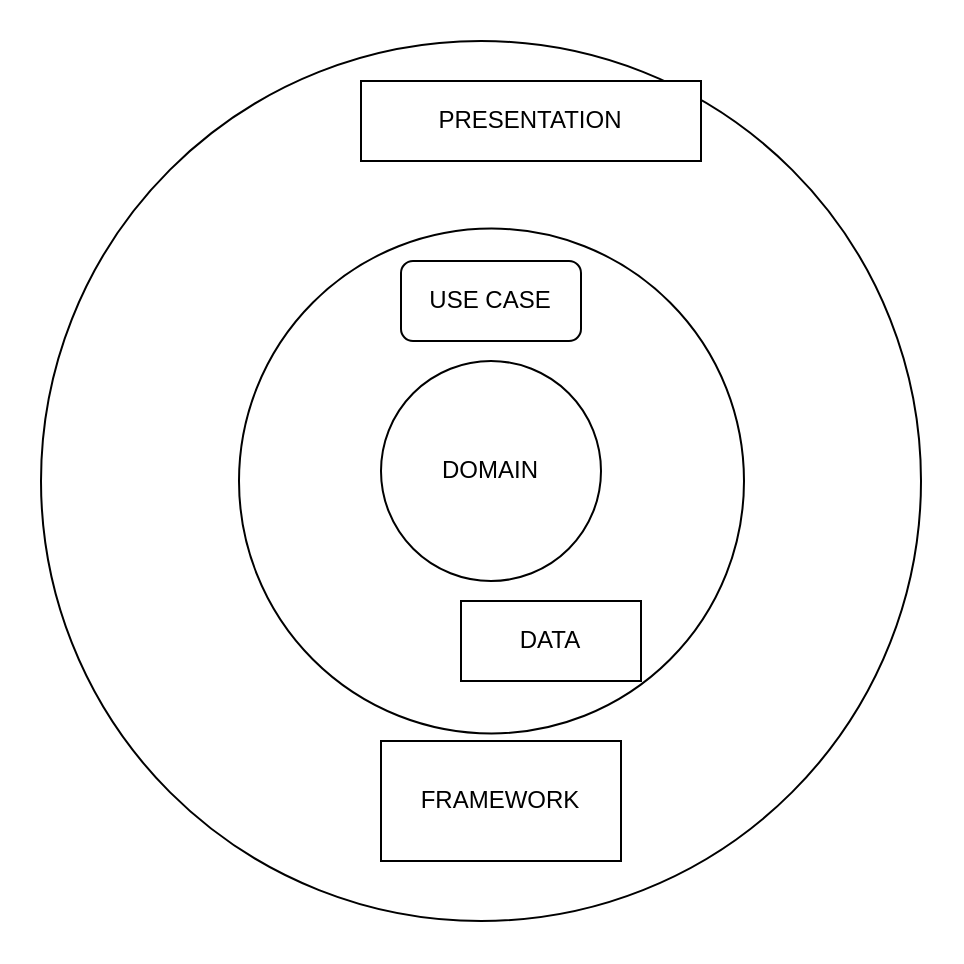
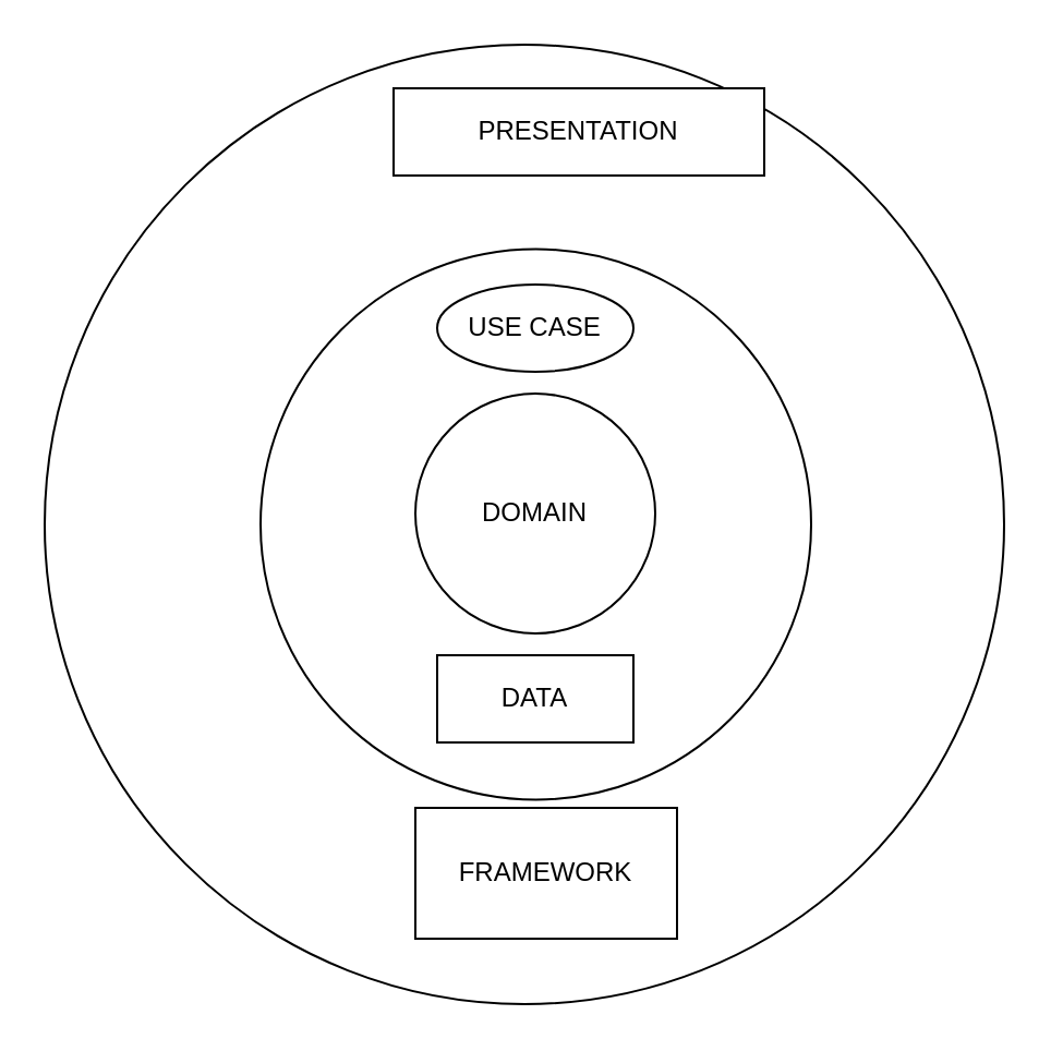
- <mxCell id="5" value="USE CASE" style="rounded=1;whiteSpace=wrap;html=1;" vertex="1" parent="1"><mxGeometry x="200" y="130" width="90" height="40" as="geometry" /></mxCell>
+ <mxCell id="5" value="USE CASE" style="ellipse;whiteSpace=wrap;html=1;" vertex="1" parent="1"><mxGeometry x="200" y="130" width="90" height="40" as="geometry" /></mxCell>
- <mxCell id="6" value="DATA" style="rounded=0;whiteSpace=wrap;html=1;labelBackgroundColor=default;" vertex="1" parent="1"><mxGeometry x="230" y="300" width="90" height="40" as="geometry" /></mxCell>
+ <mxCell id="6" value="DATA" style="rounded=0;whiteSpace=wrap;html=1;labelBackgroundColor=default;" vertex="1" parent="1"><mxGeometry x="200" y="300" width="90" height="40" as="geometry" /></mxCell>
